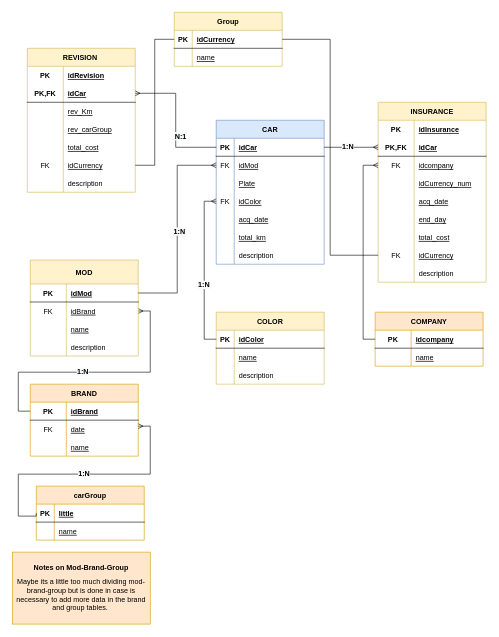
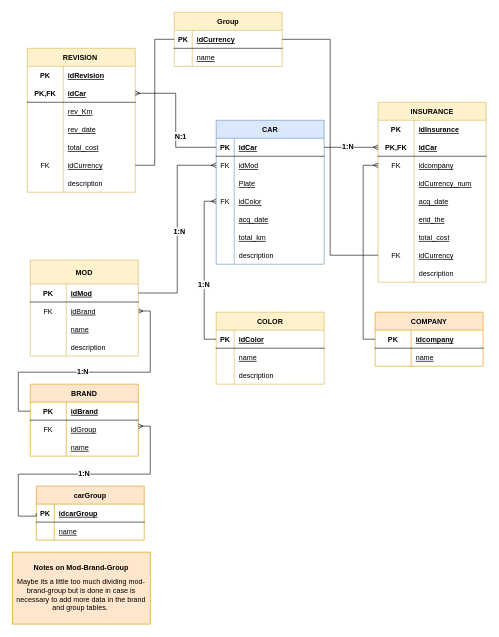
- <mxCell id="37" value="rev_carGroup" style="shape=partialRectangle;connectable=0;fillColor=none;top=0;left=0;bottom=0;right=0;align=left;spacingLeft=6;overflow=hidden;fontStyle=4" parent="35" vertex="1"><mxGeometry x="60" width="120" height="30" as="geometry"><mxRectangle width="120" height="30" as="alternateBounds" /></mxGeometry></mxCell>
+ <mxCell id="37" value="rev_date" style="shape=partialRectangle;connectable=0;fillColor=none;top=0;left=0;bottom=0;right=0;align=left;spacingLeft=6;overflow=hidden;fontStyle=4" parent="35" vertex="1"><mxGeometry x="60" width="120" height="30" as="geometry"><mxRectangle width="120" height="30" as="alternateBounds" /></mxGeometry></mxCell>
- <mxCell id="65" value="end_day" style="shape=partialRectangle;connectable=0;fillColor=none;top=0;left=0;bottom=0;right=0;align=left;spacingLeft=6;overflow=hidden;fontStyle=4" parent="63" vertex="1"><mxGeometry x="60" width="120" height="30" as="geometry"><mxRectangle width="120" height="30" as="alternateBounds" /></mxGeometry></mxCell>
+ <mxCell id="65" value="end_the" style="shape=partialRectangle;connectable=0;fillColor=none;top=0;left=0;bottom=0;right=0;align=left;spacingLeft=6;overflow=hidden;fontStyle=4" parent="63" vertex="1"><mxGeometry x="60" width="120" height="30" as="geometry"><mxRectangle width="120" height="30" as="alternateBounds" /></mxGeometry></mxCell>
- <mxCell id="88" value="date" style="shape=partialRectangle;connectable=0;fillColor=none;top=0;left=0;bottom=0;right=0;align=left;spacingLeft=6;fontStyle=4;overflow=hidden;" vertex="1" parent="86"><mxGeometry x="60" width="120" height="30" as="geometry"><mxRectangle width="120" height="30" as="alternateBounds" /></mxGeometry></mxCell>
+ <mxCell id="88" value="idGroup" style="shape=partialRectangle;connectable=0;fillColor=none;top=0;left=0;bottom=0;right=0;align=left;spacingLeft=6;fontStyle=4;overflow=hidden;" vertex="1" parent="86"><mxGeometry x="60" width="120" height="30" as="geometry"><mxRectangle width="120" height="30" as="alternateBounds" /></mxGeometry></mxCell>
- <mxCell id="78" value="little" style="shape=partialRectangle;connectable=0;fillColor=none;top=0;left=0;bottom=0;right=0;align=left;spacingLeft=6;fontStyle=5;overflow=hidden;" vertex="1" parent="76"><mxGeometry x="30" width="150" height="30" as="geometry"><mxRectangle width="150" height="30" as="alternateBounds" /></mxGeometry></mxCell>
+ <mxCell id="78" value="idcarGroup" style="shape=partialRectangle;connectable=0;fillColor=none;top=0;left=0;bottom=0;right=0;align=left;spacingLeft=6;fontStyle=5;overflow=hidden;" vertex="1" parent="76"><mxGeometry x="30" width="150" height="30" as="geometry"><mxRectangle width="150" height="30" as="alternateBounds" /></mxGeometry></mxCell>
